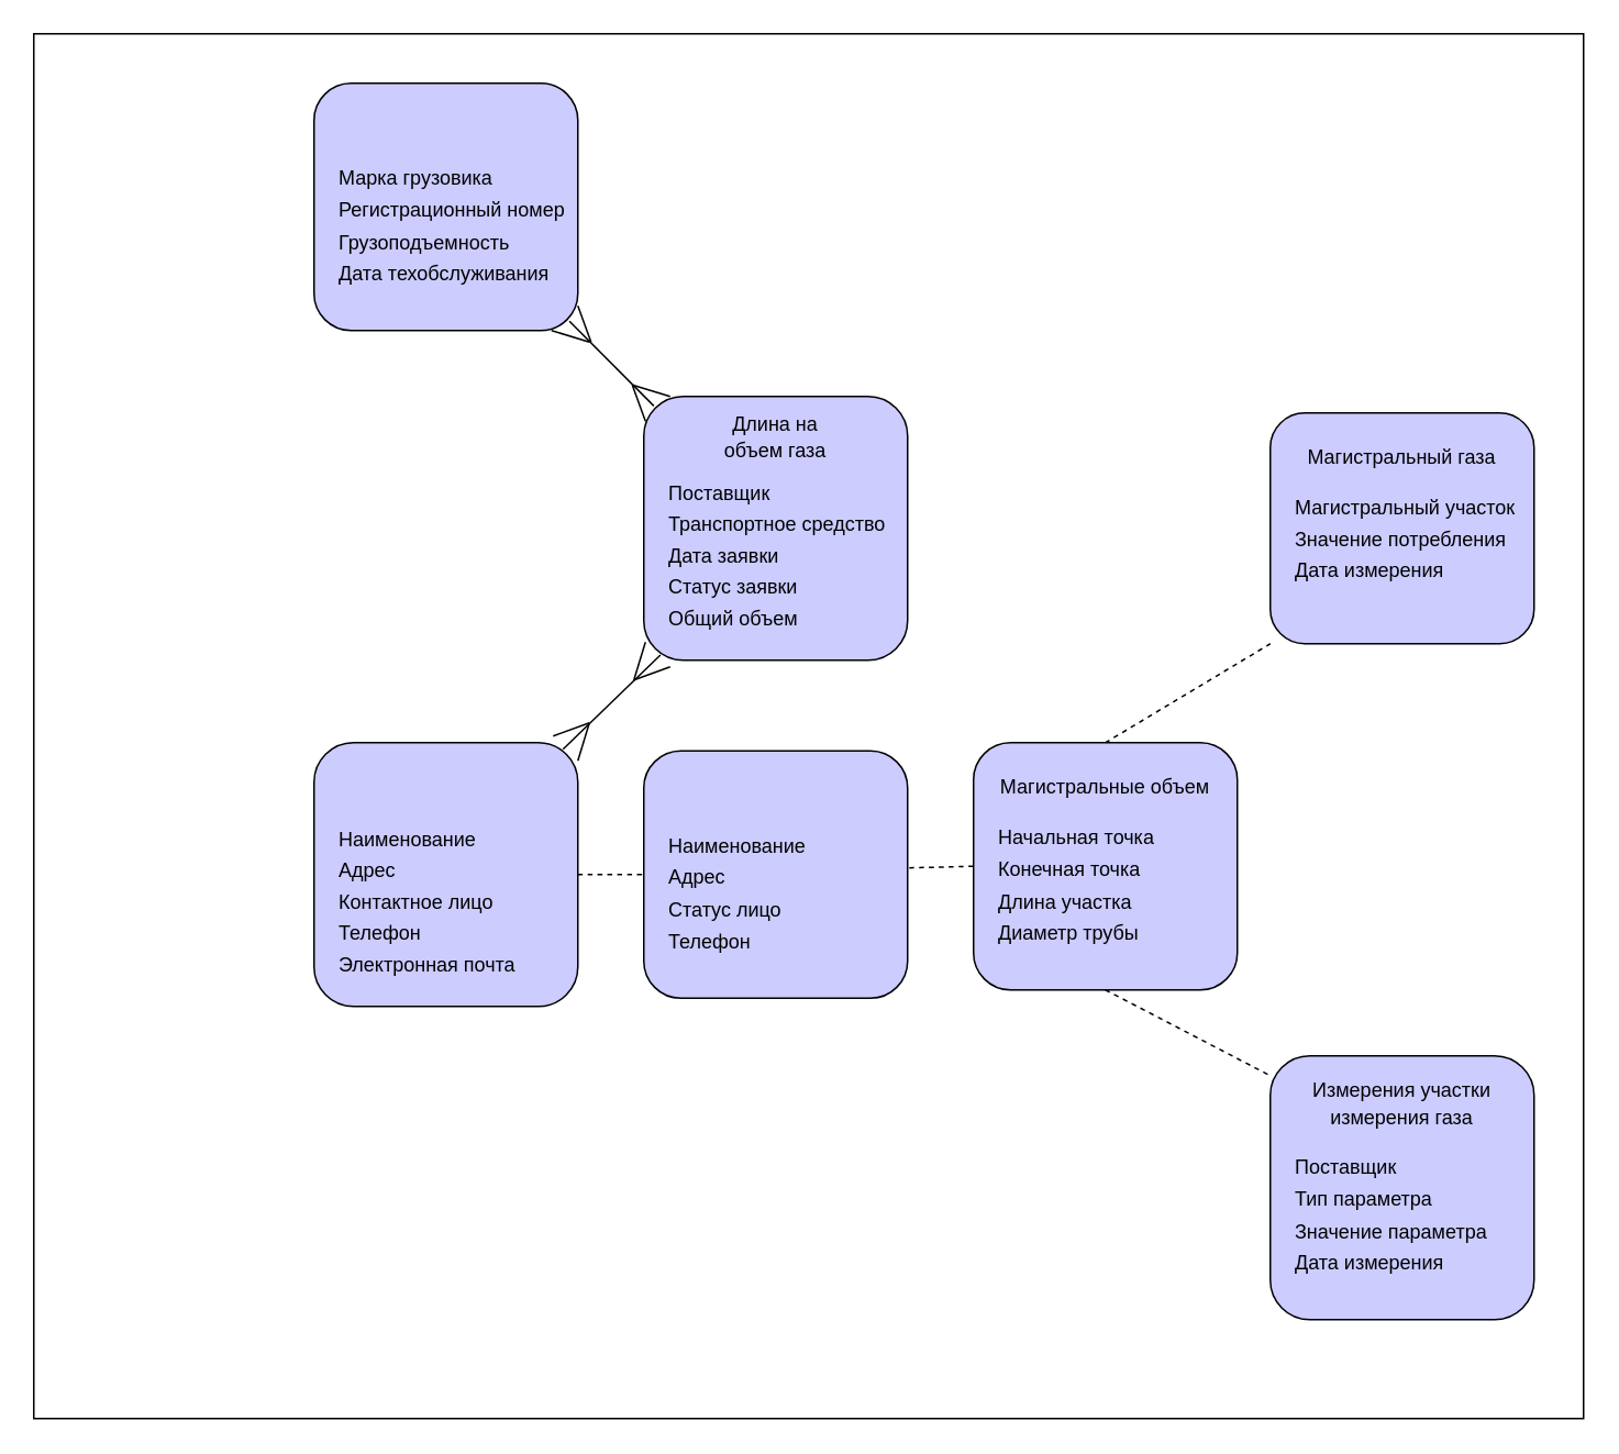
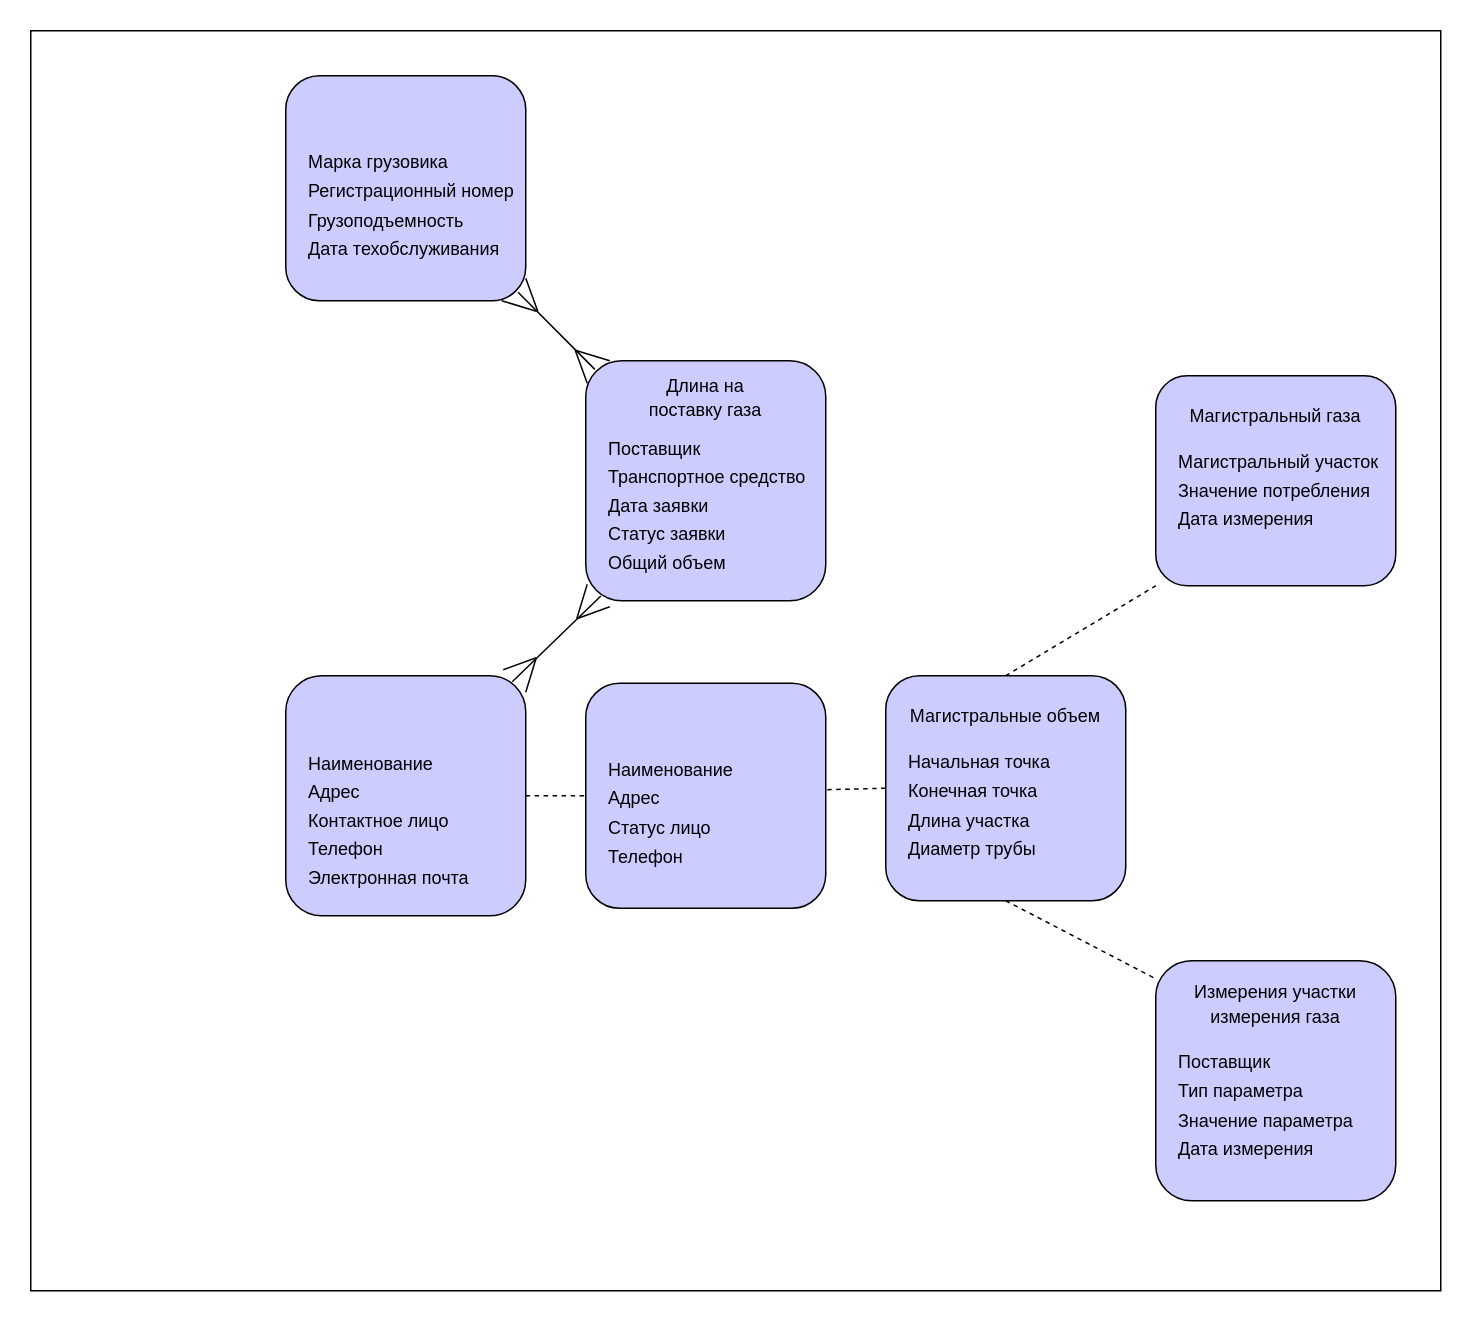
- <mxCell id="25" value="&lt;span style=&quot;font-size: 12px;&quot;&gt;объем газа&lt;/span&gt;" style="text;html=1;strokeColor=none;fillColor=none;align=center;verticalAlign=middle;whiteSpace=wrap;rounded=0;fontSize=16;" vertex="1" parent="1"><mxGeometry x="420" y="256" width="100" height="30" as="geometry" /></mxCell>
+ <mxCell id="25" value="&lt;span style=&quot;font-size: 12px;&quot;&gt;поставку газа&lt;/span&gt;" style="text;html=1;strokeColor=none;fillColor=none;align=center;verticalAlign=middle;whiteSpace=wrap;rounded=0;fontSize=16;" vertex="1" parent="1"><mxGeometry x="420" y="256" width="100" height="30" as="geometry" /></mxCell>
